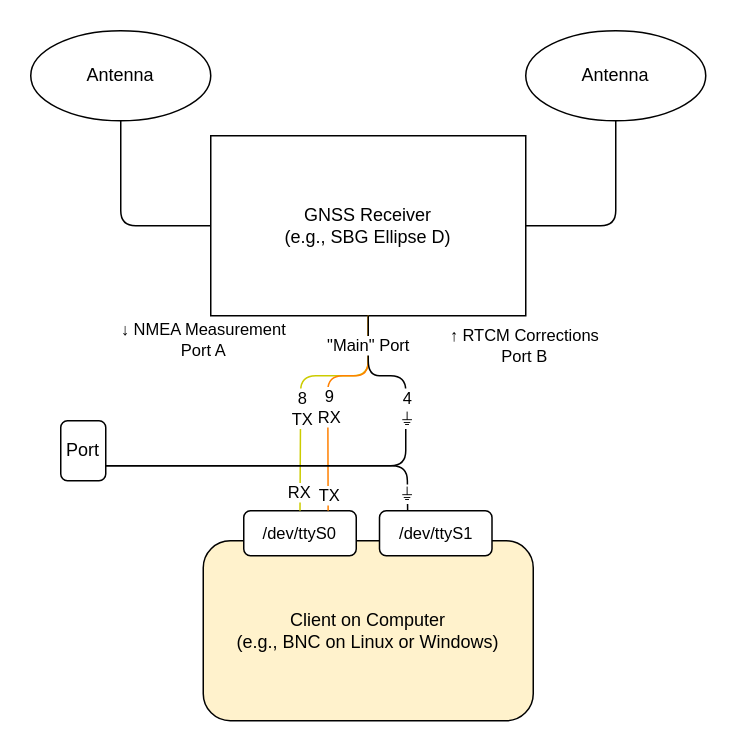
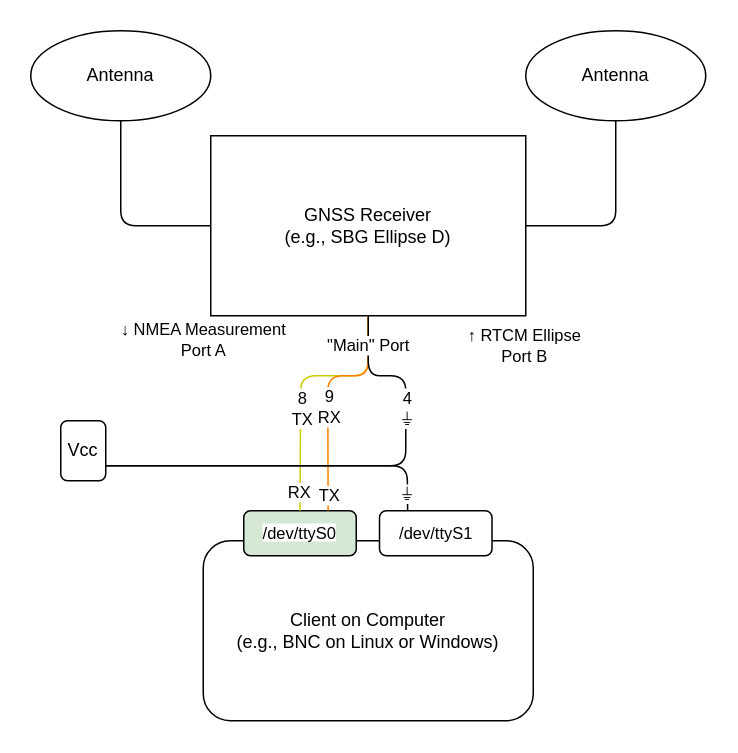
- <mxCell id="8" value="&lt;div&gt;&lt;font&gt;&lt;span id=&quot;char-node&quot;&gt;↑ RTCM Corrections&lt;br&gt;&lt;/span&gt;&lt;/font&gt;&lt;/div&gt;&lt;div&gt;&lt;font&gt;Port B&lt;/font&gt;&lt;/div&gt;" style="edgeLabel;html=1;align=center;verticalAlign=middle;resizable=0;points=[];fontFamily=Helvetica;" parent="1" vertex="1" connectable="0"><mxGeometry x="350" y="250" as="geometry"><mxPoint x="-2" y="-21" as="offset" /></mxGeometry></mxCell>
+ <mxCell id="8" value="&lt;div&gt;&lt;font&gt;&lt;span id=&quot;char-node&quot;&gt;↑ RTCM Ellipse&lt;br&gt;&lt;/span&gt;&lt;/font&gt;&lt;/div&gt;&lt;div&gt;&lt;font&gt;Port B&lt;/font&gt;&lt;/div&gt;" style="edgeLabel;html=1;align=center;verticalAlign=middle;resizable=0;points=[];fontFamily=Helvetica;" parent="1" vertex="1" connectable="0"><mxGeometry x="350" y="250" as="geometry"><mxPoint x="-2" y="-21" as="offset" /></mxGeometry></mxCell>
- <mxCell id="22" value="&lt;span class=&quot;ILfuVd&quot; lang=&quot;en&quot;&gt;&lt;span class=&quot;hgKElc&quot;&gt;Port&lt;/span&gt;&lt;/span&gt;" style="rounded=1;whiteSpace=wrap;html=1;" parent="1" vertex="1"><mxGeometry x="40" y="280" width="30" height="40" as="geometry" /></mxCell>
+ <mxCell id="22" value="&lt;span class=&quot;ILfuVd&quot; lang=&quot;en&quot;&gt;&lt;span class=&quot;hgKElc&quot;&gt;Vcc&lt;/span&gt;&lt;/span&gt;" style="rounded=1;whiteSpace=wrap;html=1;" parent="1" vertex="1"><mxGeometry x="40" y="280" width="30" height="40" as="geometry" /></mxCell>
- <mxCell id="10" value="&#10;&#10;&lt;span style=&quot;color: rgb(0, 0, 0); font-family: helvetica; font-size: 11px; font-style: normal; font-weight: 400; letter-spacing: normal; text-align: center; text-indent: 0px; text-transform: none; word-spacing: 0px; background-color: rgb(255, 255, 255); display: inline; float: none;&quot;&gt;/dev/ttyS0&lt;/span&gt;&#10;&#10;" style="rounded=1;whiteSpace=wrap;html=1;" parent="1" vertex="1"><mxGeometry x="162" y="340" width="75" height="30" as="geometry" /></mxCell>
+ <mxCell id="10" value="&#10;&#10;&lt;span style=&quot;color: rgb(0, 0, 0); font-family: helvetica; font-size: 11px; font-style: normal; font-weight: 400; letter-spacing: normal; text-align: center; text-indent: 0px; text-transform: none; word-spacing: 0px; background-color: rgb(255, 255, 255); display: inline; float: none;&quot;&gt;/dev/ttyS0&lt;/span&gt;&#10;&#10;" style="rounded=1;whiteSpace=wrap;html=1;fillColor=#d5e8d4;" parent="1" vertex="1"><mxGeometry x="162" y="340" width="75" height="30" as="geometry" /></mxCell>
- <mxCell id="3" value="Client on Computer&lt;br&gt;(e.g., BNC on Linux or Windows)" style="rounded=1;whiteSpace=wrap;html=1;fillColor=#fff2cc;" parent="1" vertex="1"><mxGeometry x="135" y="360" width="220" height="120" as="geometry" /></mxCell>
+ <mxCell id="3" value="Client on Computer&lt;br&gt;(e.g., BNC on Linux or Windows)" style="rounded=1;whiteSpace=wrap;html=1;" parent="1" vertex="1"><mxGeometry x="135" y="360" width="220" height="120" as="geometry" /></mxCell>
